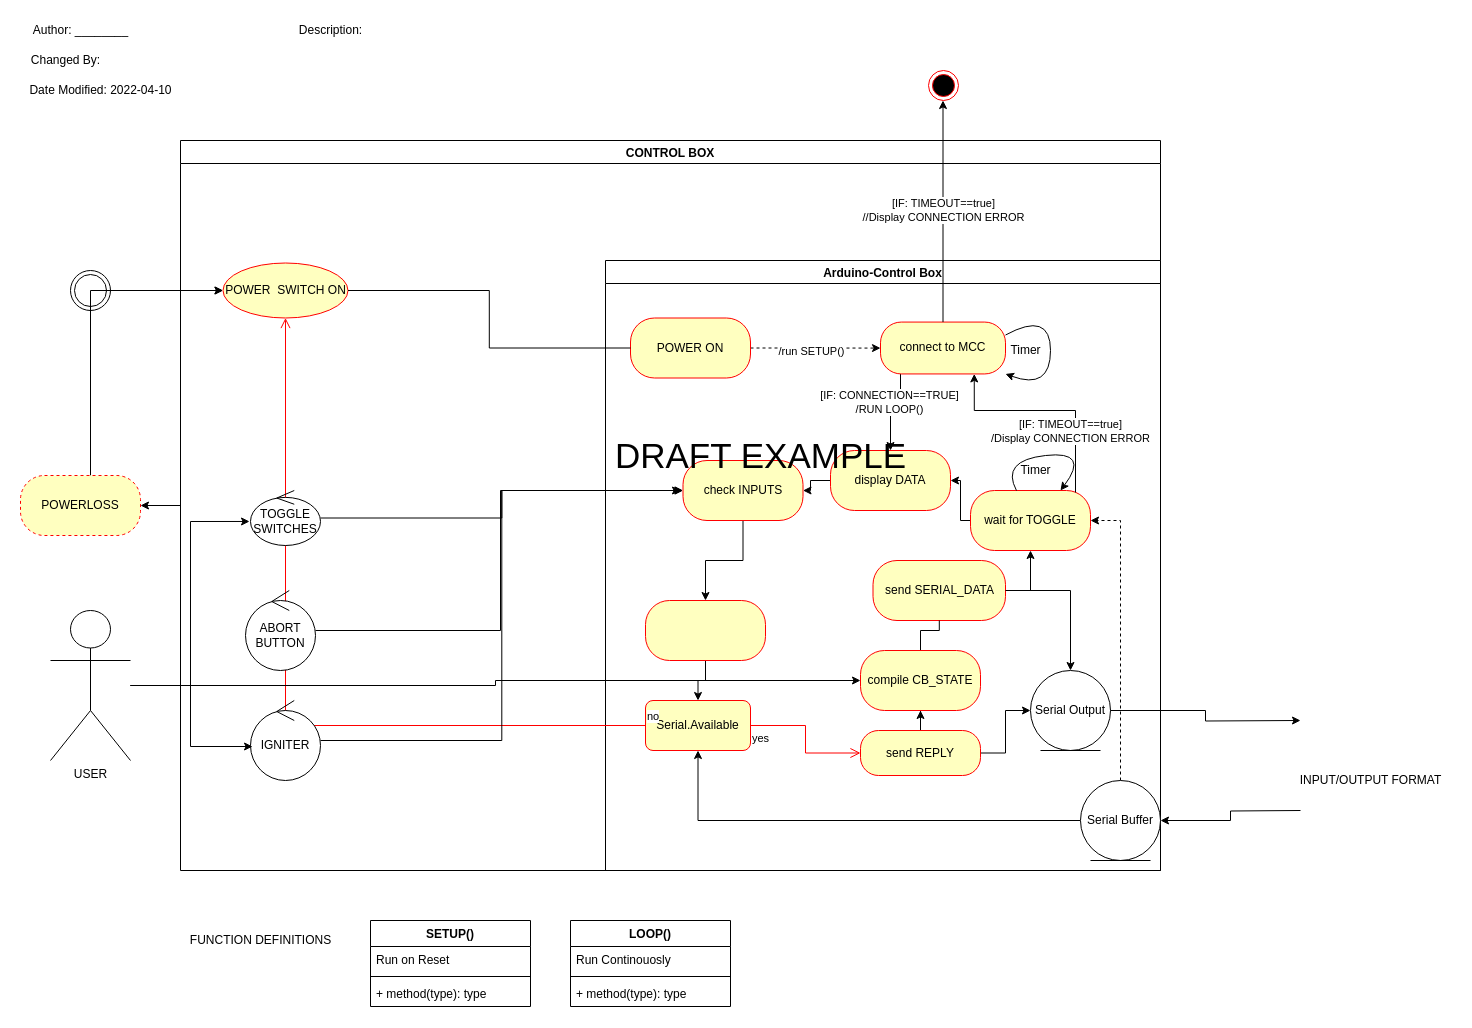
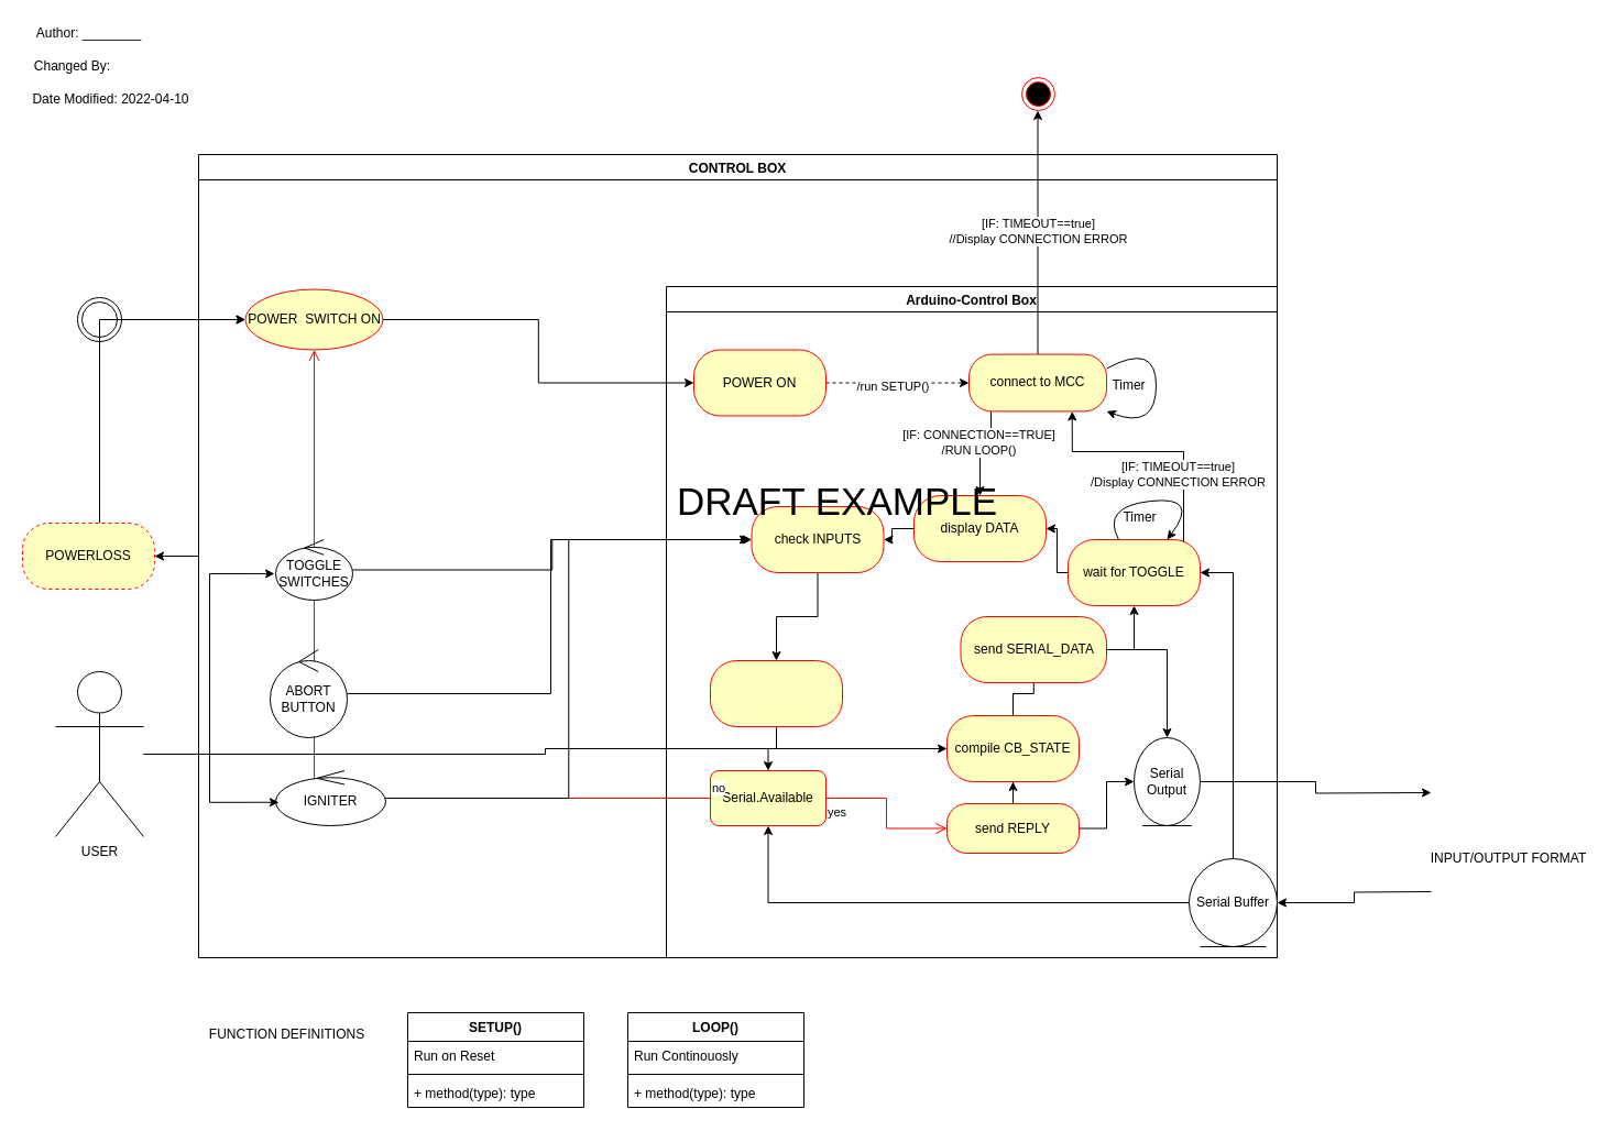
- <mxCell id="71" value="Description:" style="text;html=1;align=center;verticalAlign=middle;resizable=0;points=[];autosize=1;strokeColor=none;fillColor=none;" vertex="1" parent="1"><mxGeometry x="290" y="20" width="80" height="20" as="geometry" /></mxCell>
- <mxCell id="48" value="" style="edgeStyle=orthogonalEdgeStyle;rounded=0;orthogonalLoop=1;jettySize=auto;html=1;endArrow=none;" parent="3" source="47" target="7" edge="1"><mxGeometry relative="1" as="geometry" /></mxCell>
+ <mxCell id="48" value="" style="edgeStyle=orthogonalEdgeStyle;rounded=0;orthogonalLoop=1;jettySize=auto;html=1;" parent="3" source="47" target="7" edge="1"><mxGeometry relative="1" as="geometry" /></mxCell>
- <mxCell id="25" style="edgeStyle=orthogonalEdgeStyle;rounded=0;orthogonalLoop=1;jettySize=auto;html=1;entryX=1;entryY=0.5;entryDx=0;entryDy=0;dashed=1;" parent="4" source="26" target="30" edge="1"><mxGeometry relative="1" as="geometry"><mxPoint x="485" y="370" as="targetPoint" /></mxGeometry></mxCell>
+ <mxCell id="25" style="edgeStyle=orthogonalEdgeStyle;rounded=0;orthogonalLoop=1;jettySize=auto;html=1;entryX=1;entryY=0.5;entryDx=0;entryDy=0;" parent="4" source="26" target="30" edge="1"><mxGeometry relative="1" as="geometry"><mxPoint x="485" y="370" as="targetPoint" /></mxGeometry></mxCell>
- <mxCell id="39" value="Serial Output" style="ellipse;shape=umlEntity;whiteSpace=wrap;html=1;" parent="4" vertex="1"><mxGeometry x="425" y="410" width="80" height="80" as="geometry" /></mxCell>
+ <mxCell id="39" value="Serial Output" style="ellipse;shape=umlEntity;whiteSpace=wrap;html=1;" parent="4" vertex="1"><mxGeometry x="425" y="410" width="60" height="80" as="geometry" /></mxCell>
- <mxCell id="46" value="IGNITER" style="ellipse;shape=umlControl;whiteSpace=wrap;html=1;" parent="3" vertex="1"><mxGeometry x="70" y="560" width="70" height="80" as="geometry" /></mxCell>
+ <mxCell id="46" value="IGNITER" style="ellipse;shape=umlControl;whiteSpace=wrap;html=1;" parent="3" vertex="1"><mxGeometry x="70" y="560" width="100" height="50" as="geometry" /></mxCell>
